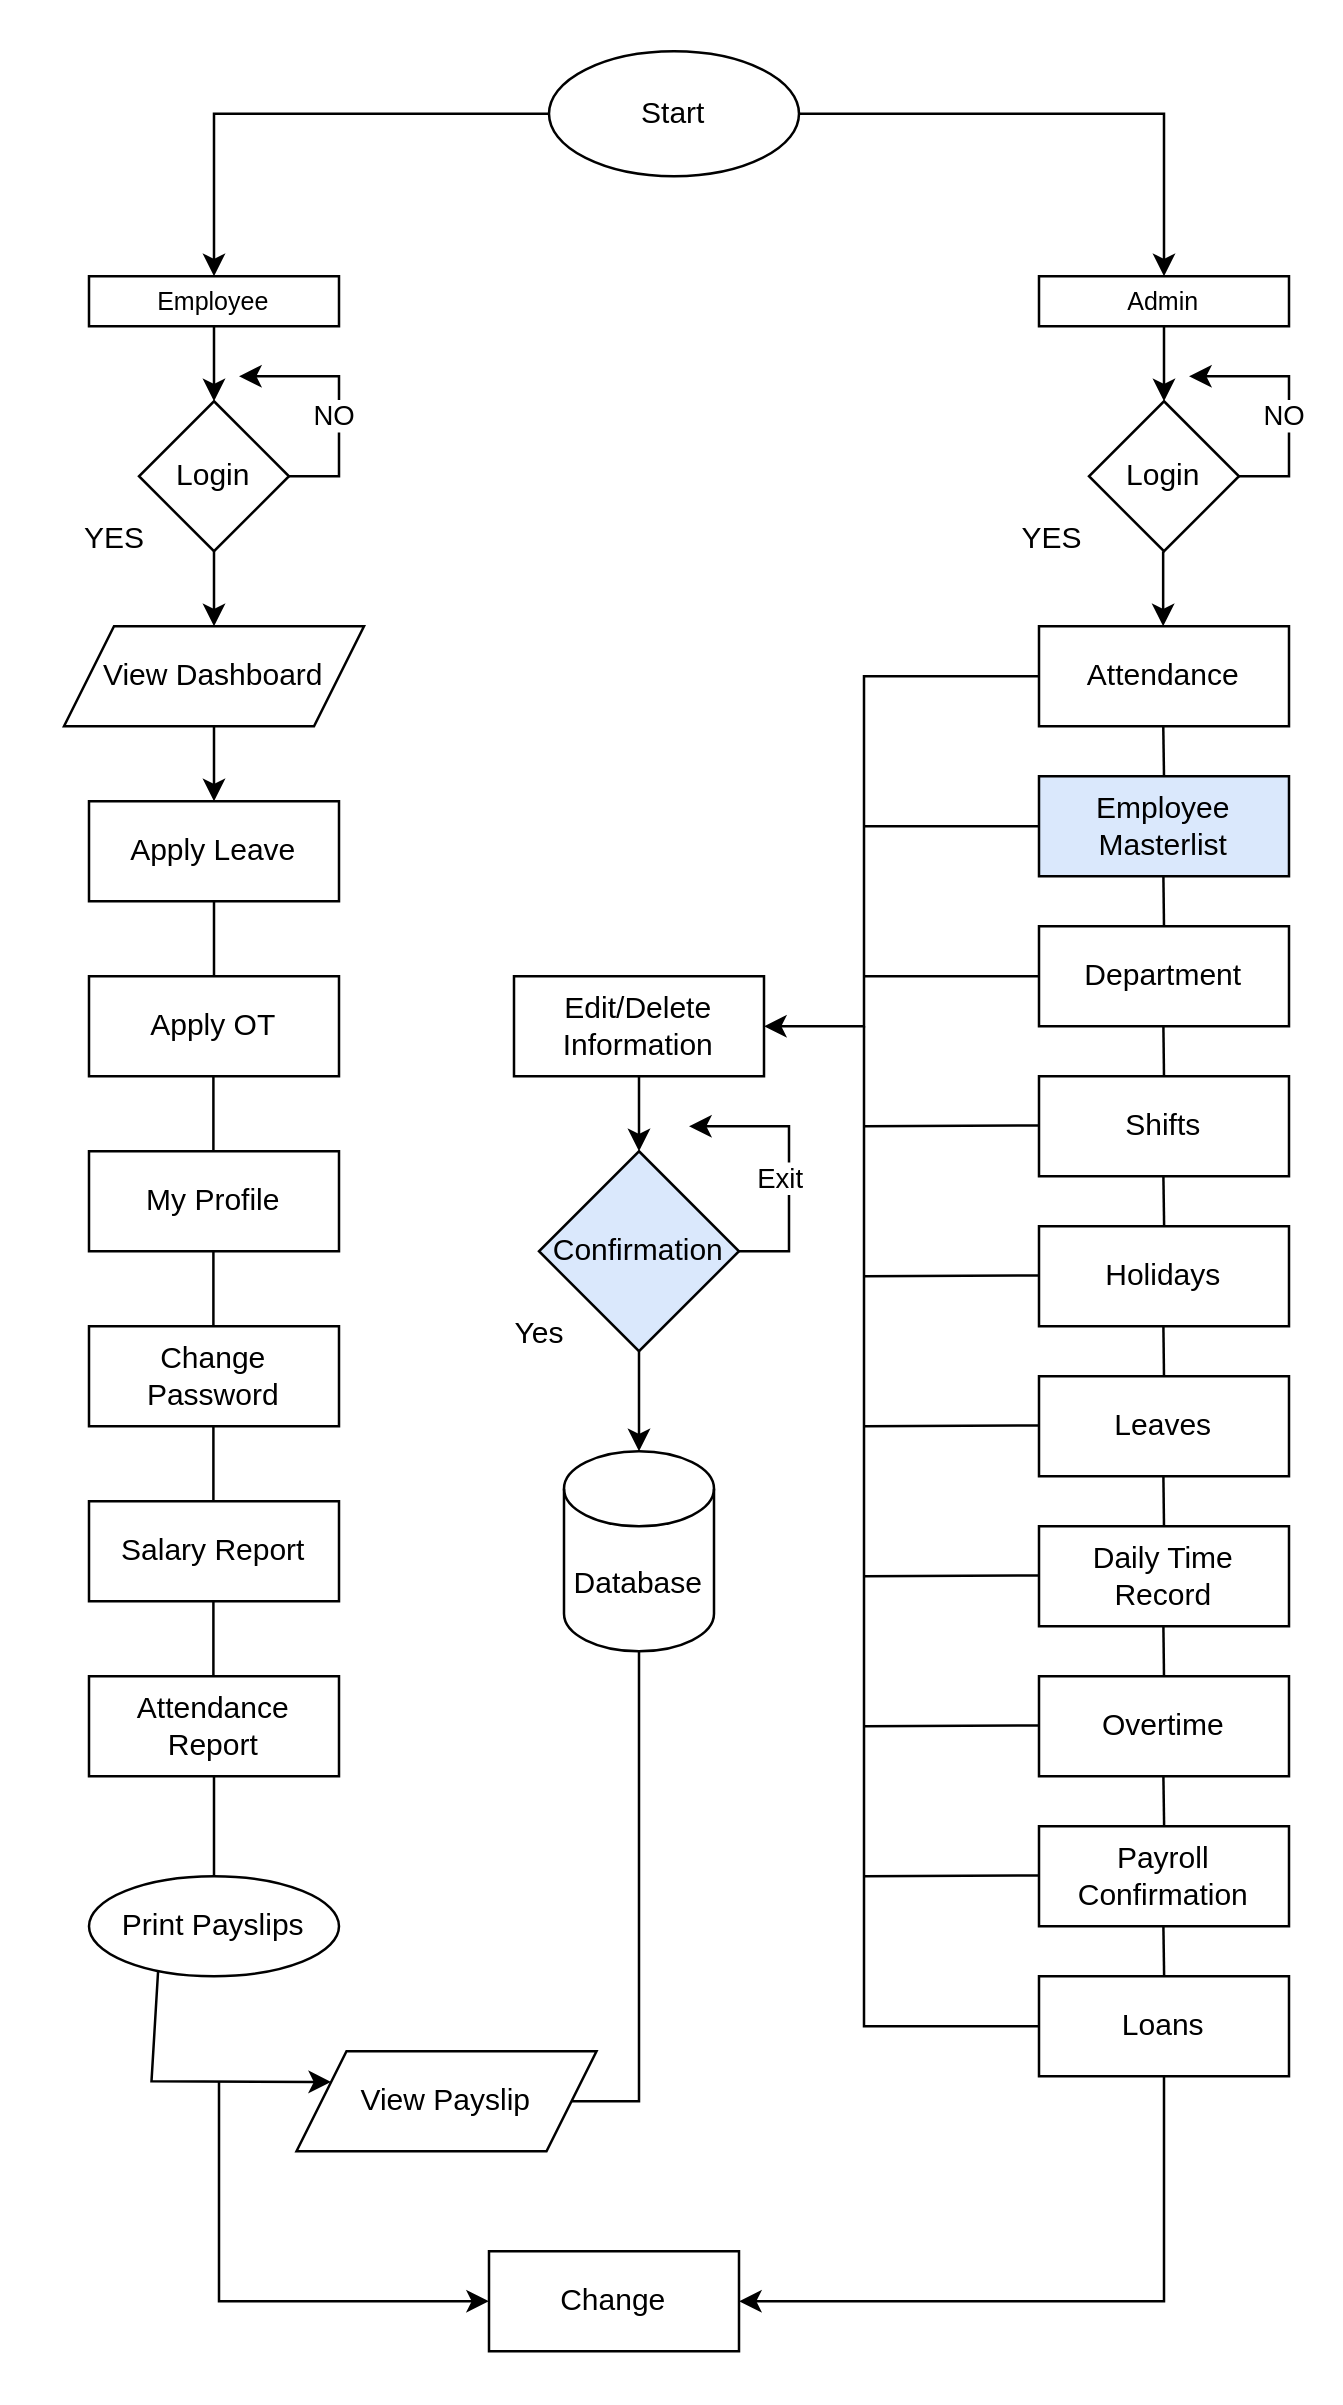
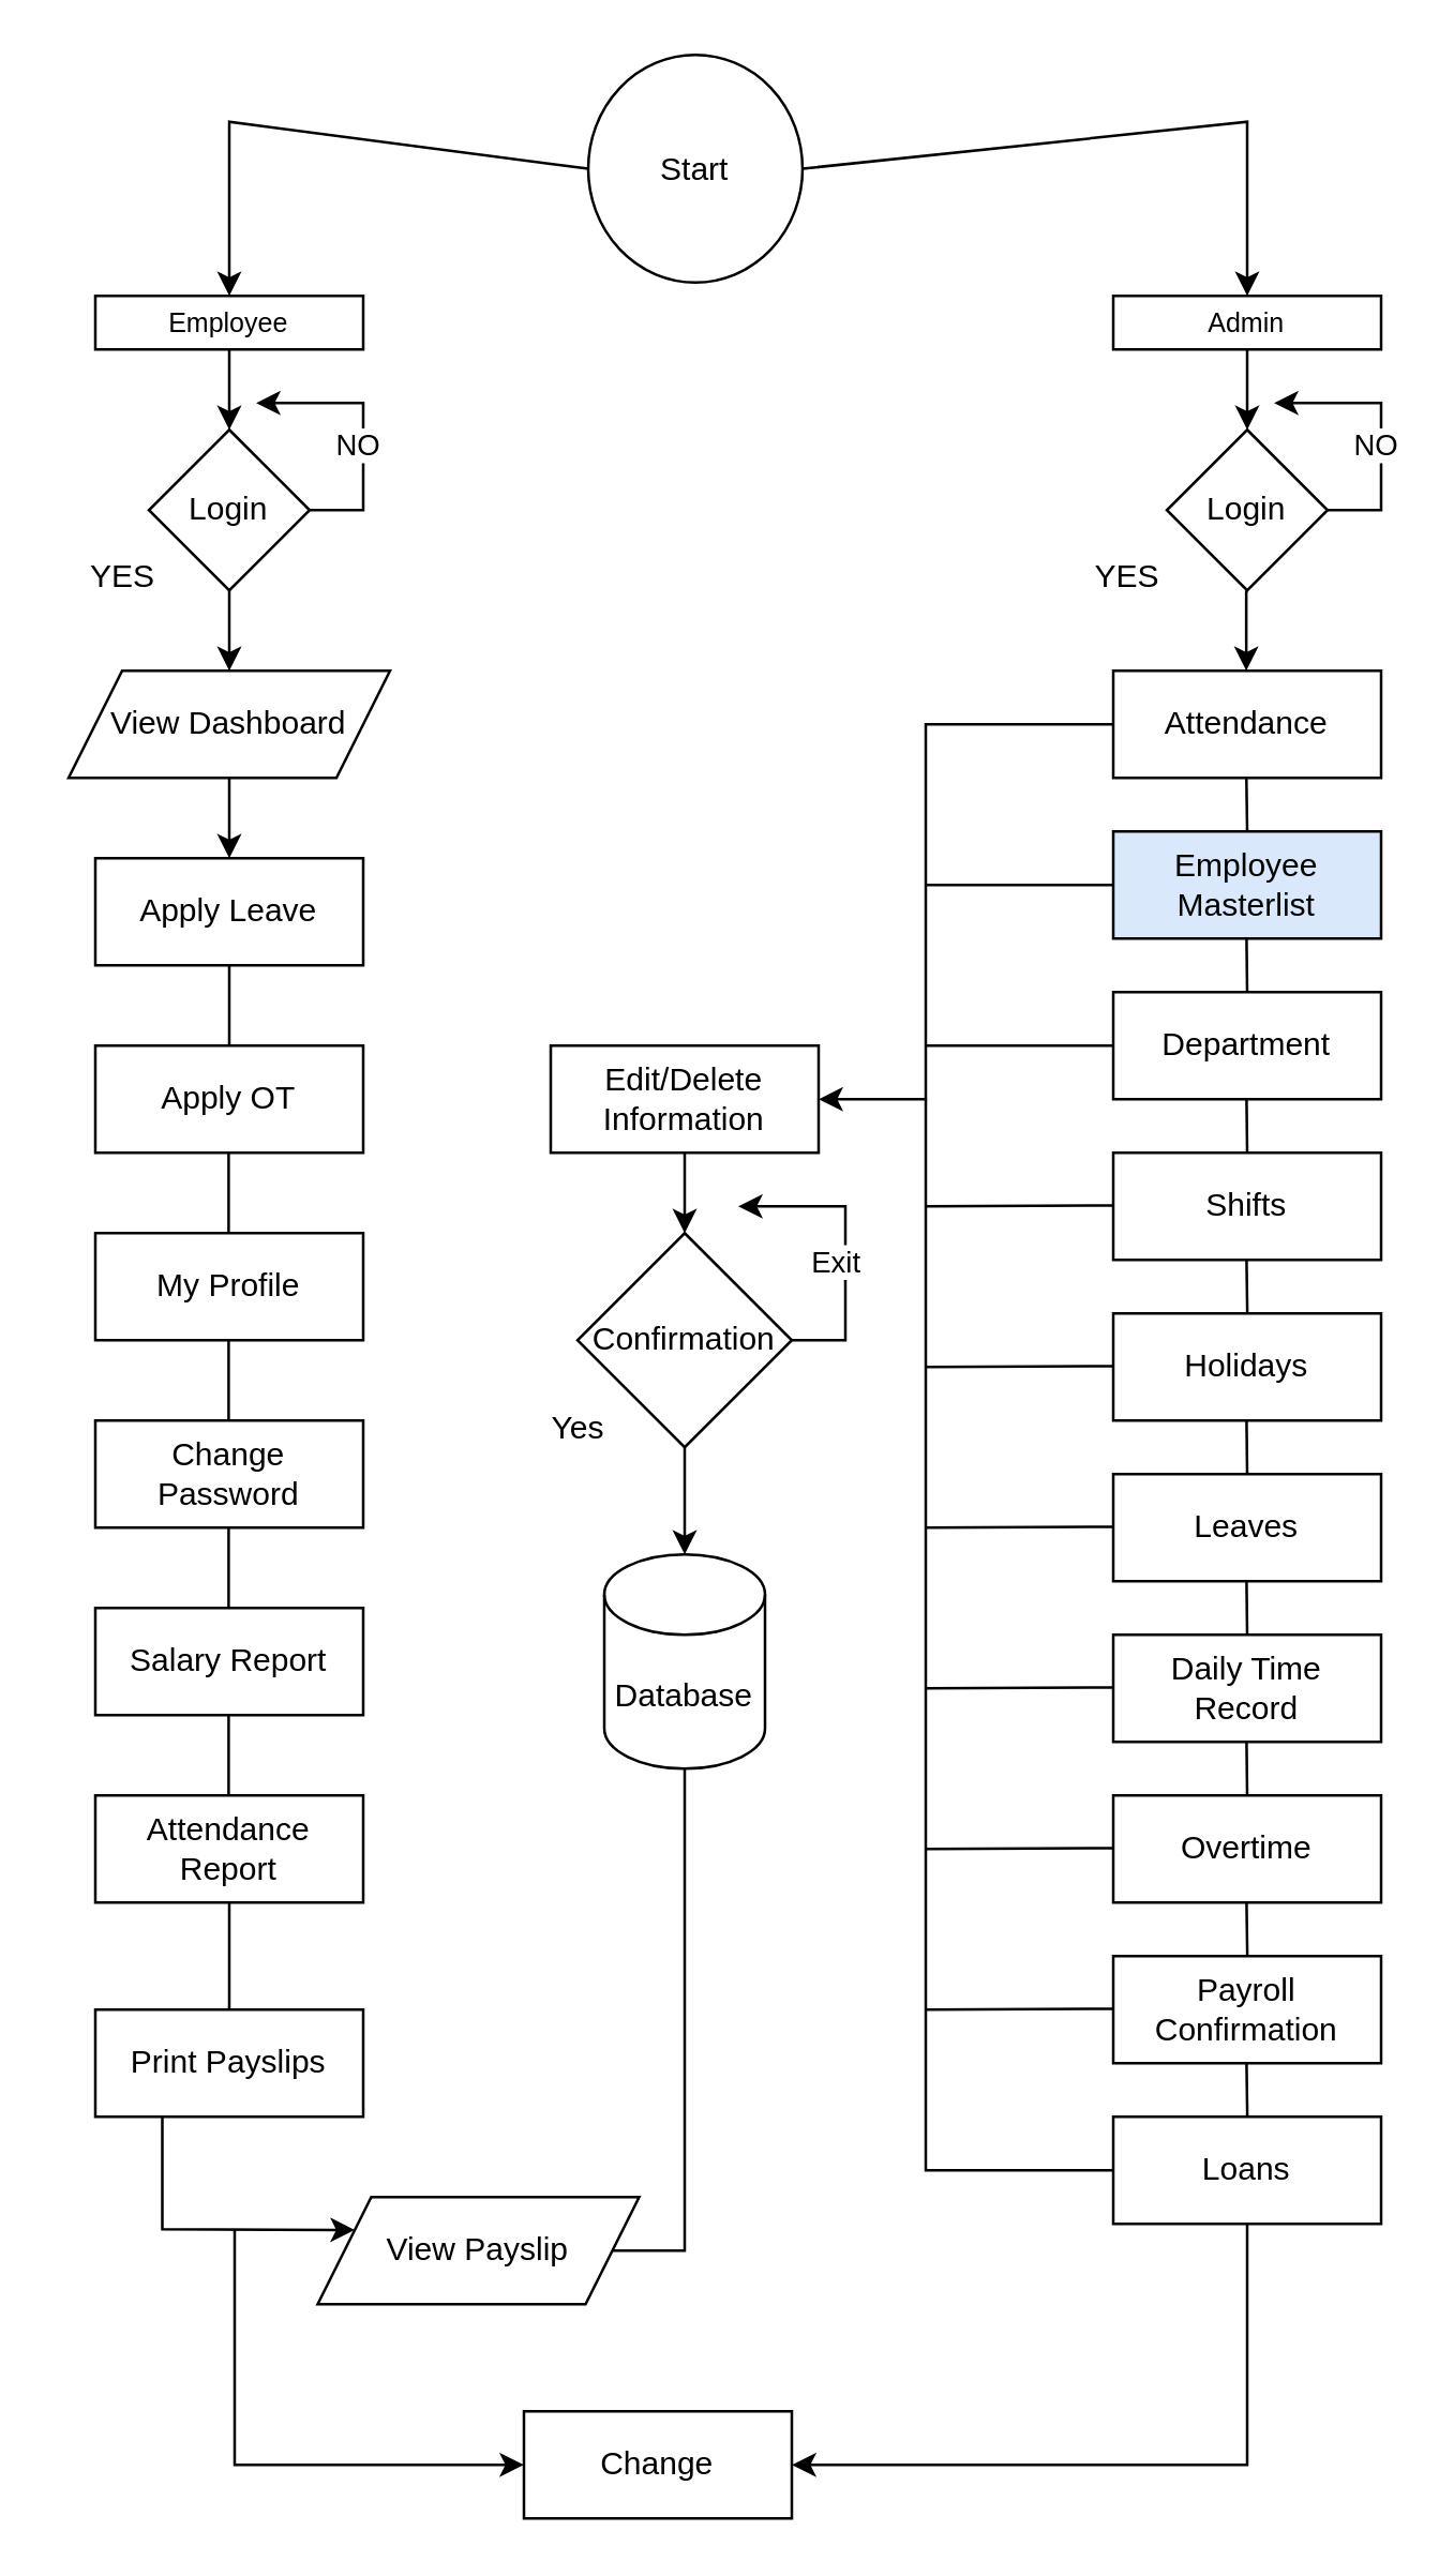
- <mxCell id="2" value="Start" style="ellipse;whiteSpace=wrap;html=1;" vertex="1" parent="1"><mxGeometry x="219" y="20" width="100" height="50" as="geometry" /></mxCell>
+ <mxCell id="2" value="Start" style="ellipse;whiteSpace=wrap;html=1;" vertex="1" parent="1"><mxGeometry x="219" y="20" width="80" height="85" as="geometry" /></mxCell>
- <mxCell id="55" value="Confirmation" style="rhombus;whiteSpace=wrap;html=1;fillColor=#dae8fc;" vertex="1" parent="1"><mxGeometry x="215" y="460" width="80" height="80" as="geometry" /></mxCell>
+ <mxCell id="55" value="Confirmation" style="rhombus;whiteSpace=wrap;html=1;" vertex="1" parent="1"><mxGeometry x="215" y="460" width="80" height="80" as="geometry" /></mxCell>
- <mxCell id="68" value="Print Payslips" style="ellipse;whiteSpace=wrap;html=1;" vertex="1" parent="1"><mxGeometry x="35" y="750" width="100" height="40" as="geometry" /></mxCell>
+ <mxCell id="68" value="Print Payslips" style="rounded=0;whiteSpace=wrap;html=1;" vertex="1" parent="1"><mxGeometry x="35" y="750" width="100" height="40" as="geometry" /></mxCell>
